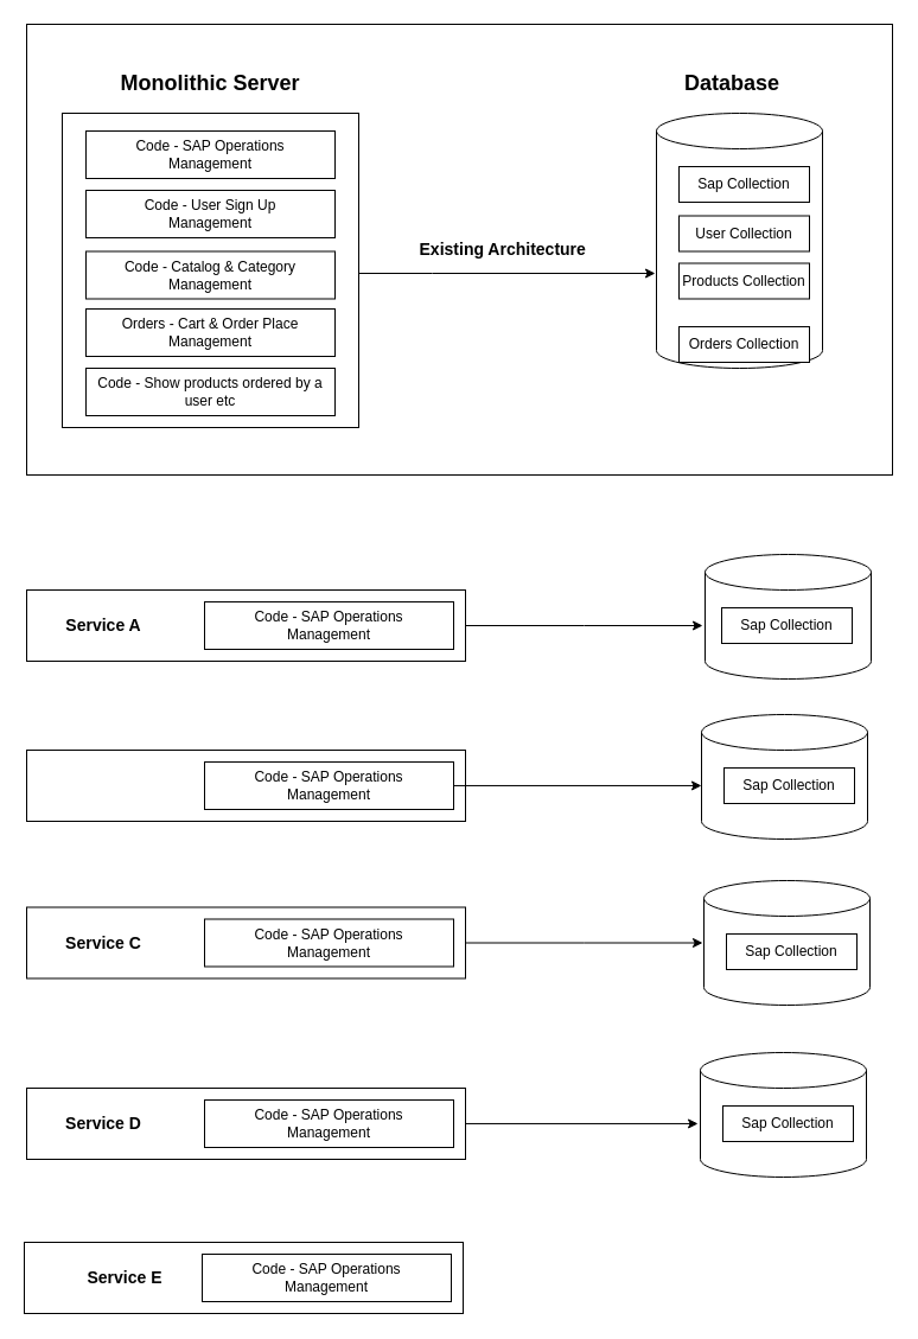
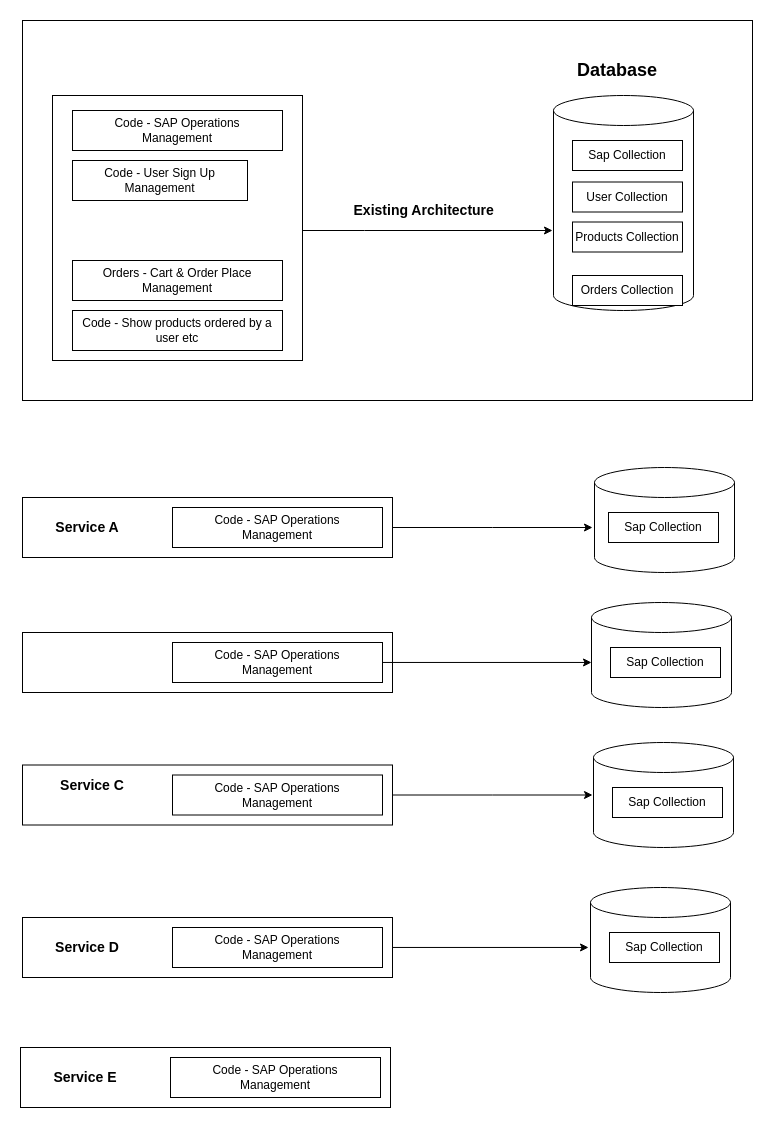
- <mxCell id="6" value="&lt;font style=&quot;font-size: 18px&quot;&gt;&lt;b&gt;Monolithic Server&lt;br&gt;&lt;/b&gt;&lt;/font&gt;" style="text;html=1;strokeColor=none;fillColor=none;align=center;verticalAlign=middle;whiteSpace=wrap;rounded=0;" vertex="1" parent="1"><mxGeometry x="42" y="60" width="270" height="20" as="geometry" /></mxCell>
- <mxCell id="13" value="&lt;div&gt;Code - User Sign Up&lt;/div&gt;&lt;div&gt; Management&lt;/div&gt;" style="rounded=0;whiteSpace=wrap;html=1;" vertex="1" parent="1"><mxGeometry x="72" y="160" width="210" height="40" as="geometry" /></mxCell>
+ <mxCell id="13" value="&lt;div&gt;Code - User Sign Up&lt;/div&gt;&lt;div&gt; Management&lt;/div&gt;" style="rounded=0;whiteSpace=wrap;html=1;" vertex="1" parent="1"><mxGeometry x="72" y="160" width="175" height="40" as="geometry" /></mxCell>
- <mxCell id="9" value="Code - Catalog &amp;amp; Category Management" style="rounded=0;whiteSpace=wrap;html=1;" vertex="1" parent="1"><mxGeometry x="72" y="211.5" width="210" height="40" as="geometry" /></mxCell>
- <mxCell id="27" value="&lt;font style=&quot;font-size: 14px&quot;&gt;&lt;b&gt;Service C&lt;br&gt;&lt;/b&gt;&lt;/font&gt;" style="text;html=1;strokeColor=none;fillColor=none;align=center;verticalAlign=middle;whiteSpace=wrap;rounded=0;" vertex="1" parent="1"><mxGeometry x="42" y="784.5" width="90" height="20" as="geometry" /></mxCell>
+ <mxCell id="27" value="&lt;font style=&quot;font-size: 14px&quot;&gt;&lt;b&gt;Service C&lt;br&gt;&lt;/b&gt;&lt;/font&gt;" style="text;html=1;strokeColor=none;fillColor=none;align=center;verticalAlign=middle;whiteSpace=wrap;rounded=0;" vertex="1" parent="1"><mxGeometry x="47" y="774.5" width="90" height="20" as="geometry" /></mxCell>
- <mxCell id="34" value="&lt;font style=&quot;font-size: 14px&quot;&gt;&lt;b&gt;Service E&lt;br&gt;&lt;/b&gt;&lt;/font&gt;" style="text;html=1;strokeColor=none;fillColor=none;align=center;verticalAlign=middle;whiteSpace=wrap;rounded=0;" vertex="1" parent="1"><mxGeometry x="60" y="1067" width="90" height="20" as="geometry" /></mxCell>
+ <mxCell id="34" value="&lt;font style=&quot;font-size: 14px&quot;&gt;&lt;b&gt;Service E&lt;br&gt;&lt;/b&gt;&lt;/font&gt;" style="text;html=1;strokeColor=none;fillColor=none;align=center;verticalAlign=middle;whiteSpace=wrap;rounded=0;" vertex="1" parent="1"><mxGeometry x="40" y="1067" width="90" height="20" as="geometry" /></mxCell>
